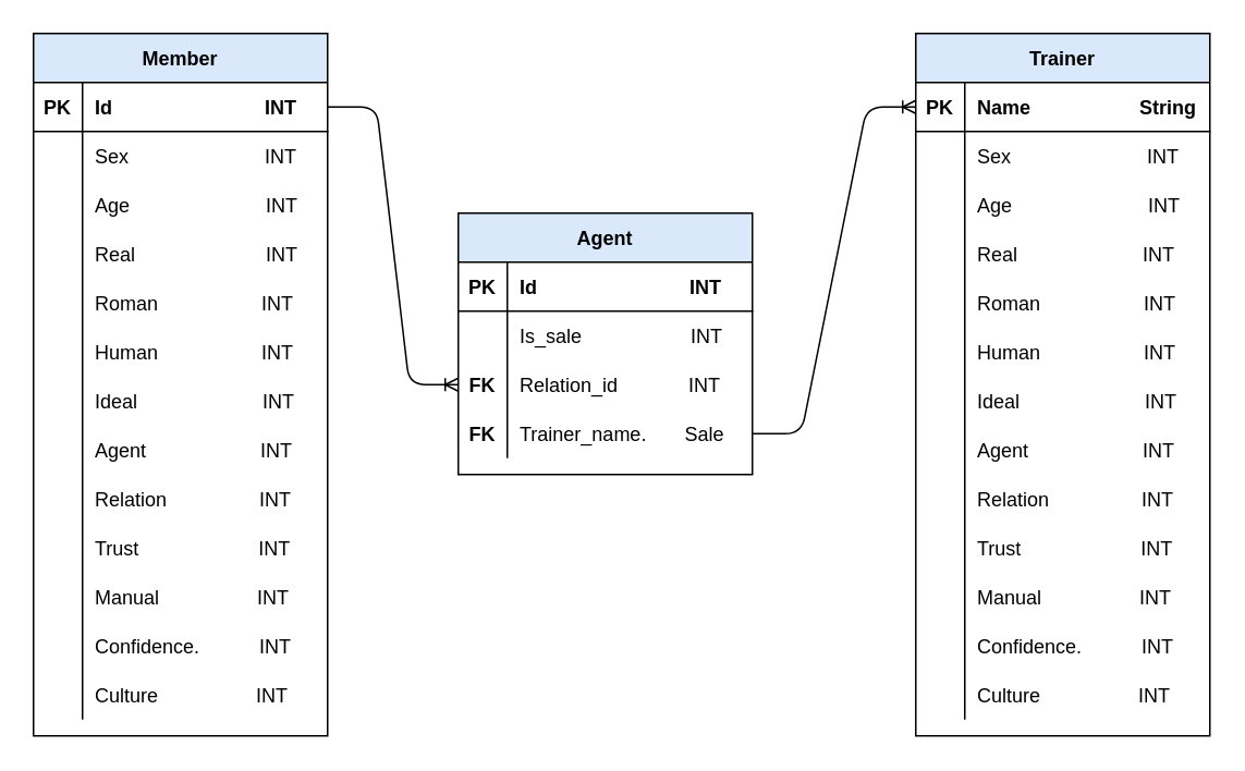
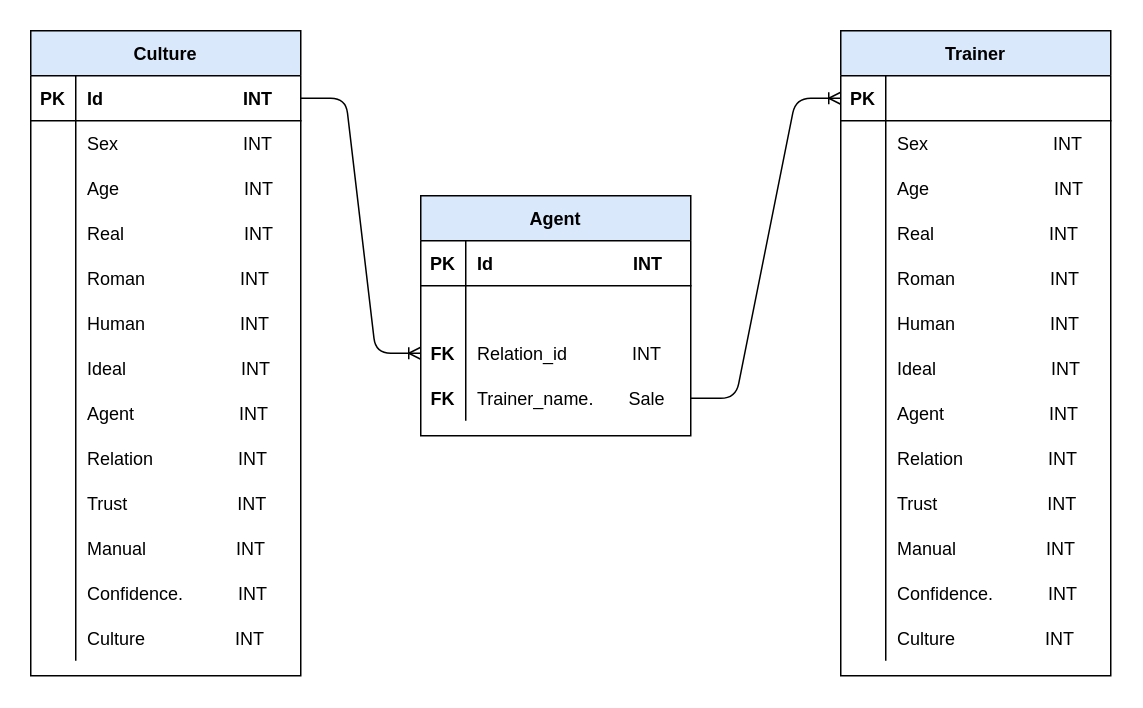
- <mxCell id="2" value="Member" style="shape=table;startSize=30;container=1;collapsible=1;childLayout=tableLayout;fixedRows=1;rowLines=0;fontStyle=1;align=center;resizeLast=1;strokeColor=#000000;strokeWidth=1;fillColor=#DAE8FC;" vertex="1" parent="1"><mxGeometry x="20" y="20" width="180" height="430" as="geometry" /></mxCell>
+ <mxCell id="2" value="Culture" style="shape=table;startSize=30;container=1;collapsible=1;childLayout=tableLayout;fixedRows=1;rowLines=0;fontStyle=1;align=center;resizeLast=1;strokeColor=#000000;strokeWidth=1;fillColor=#DAE8FC;" vertex="1" parent="1"><mxGeometry x="20" y="20" width="180" height="430" as="geometry" /></mxCell>
- <mxCell id="45" value="Name                    String" style="shape=partialRectangle;connectable=0;fillColor=none;top=0;left=0;bottom=0;right=0;align=left;spacingLeft=6;fontStyle=1;overflow=hidden;" vertex="1" parent="43"><mxGeometry x="30" width="150" height="30" as="geometry" /></mxCell>
- <mxCell id="88" value="Is_sale                    INT" style="shape=partialRectangle;connectable=0;fillColor=none;top=0;left=0;bottom=0;right=0;align=left;spacingLeft=6;overflow=hidden;" vertex="1" parent="86"><mxGeometry x="30" width="150" height="30" as="geometry" /></mxCell>
